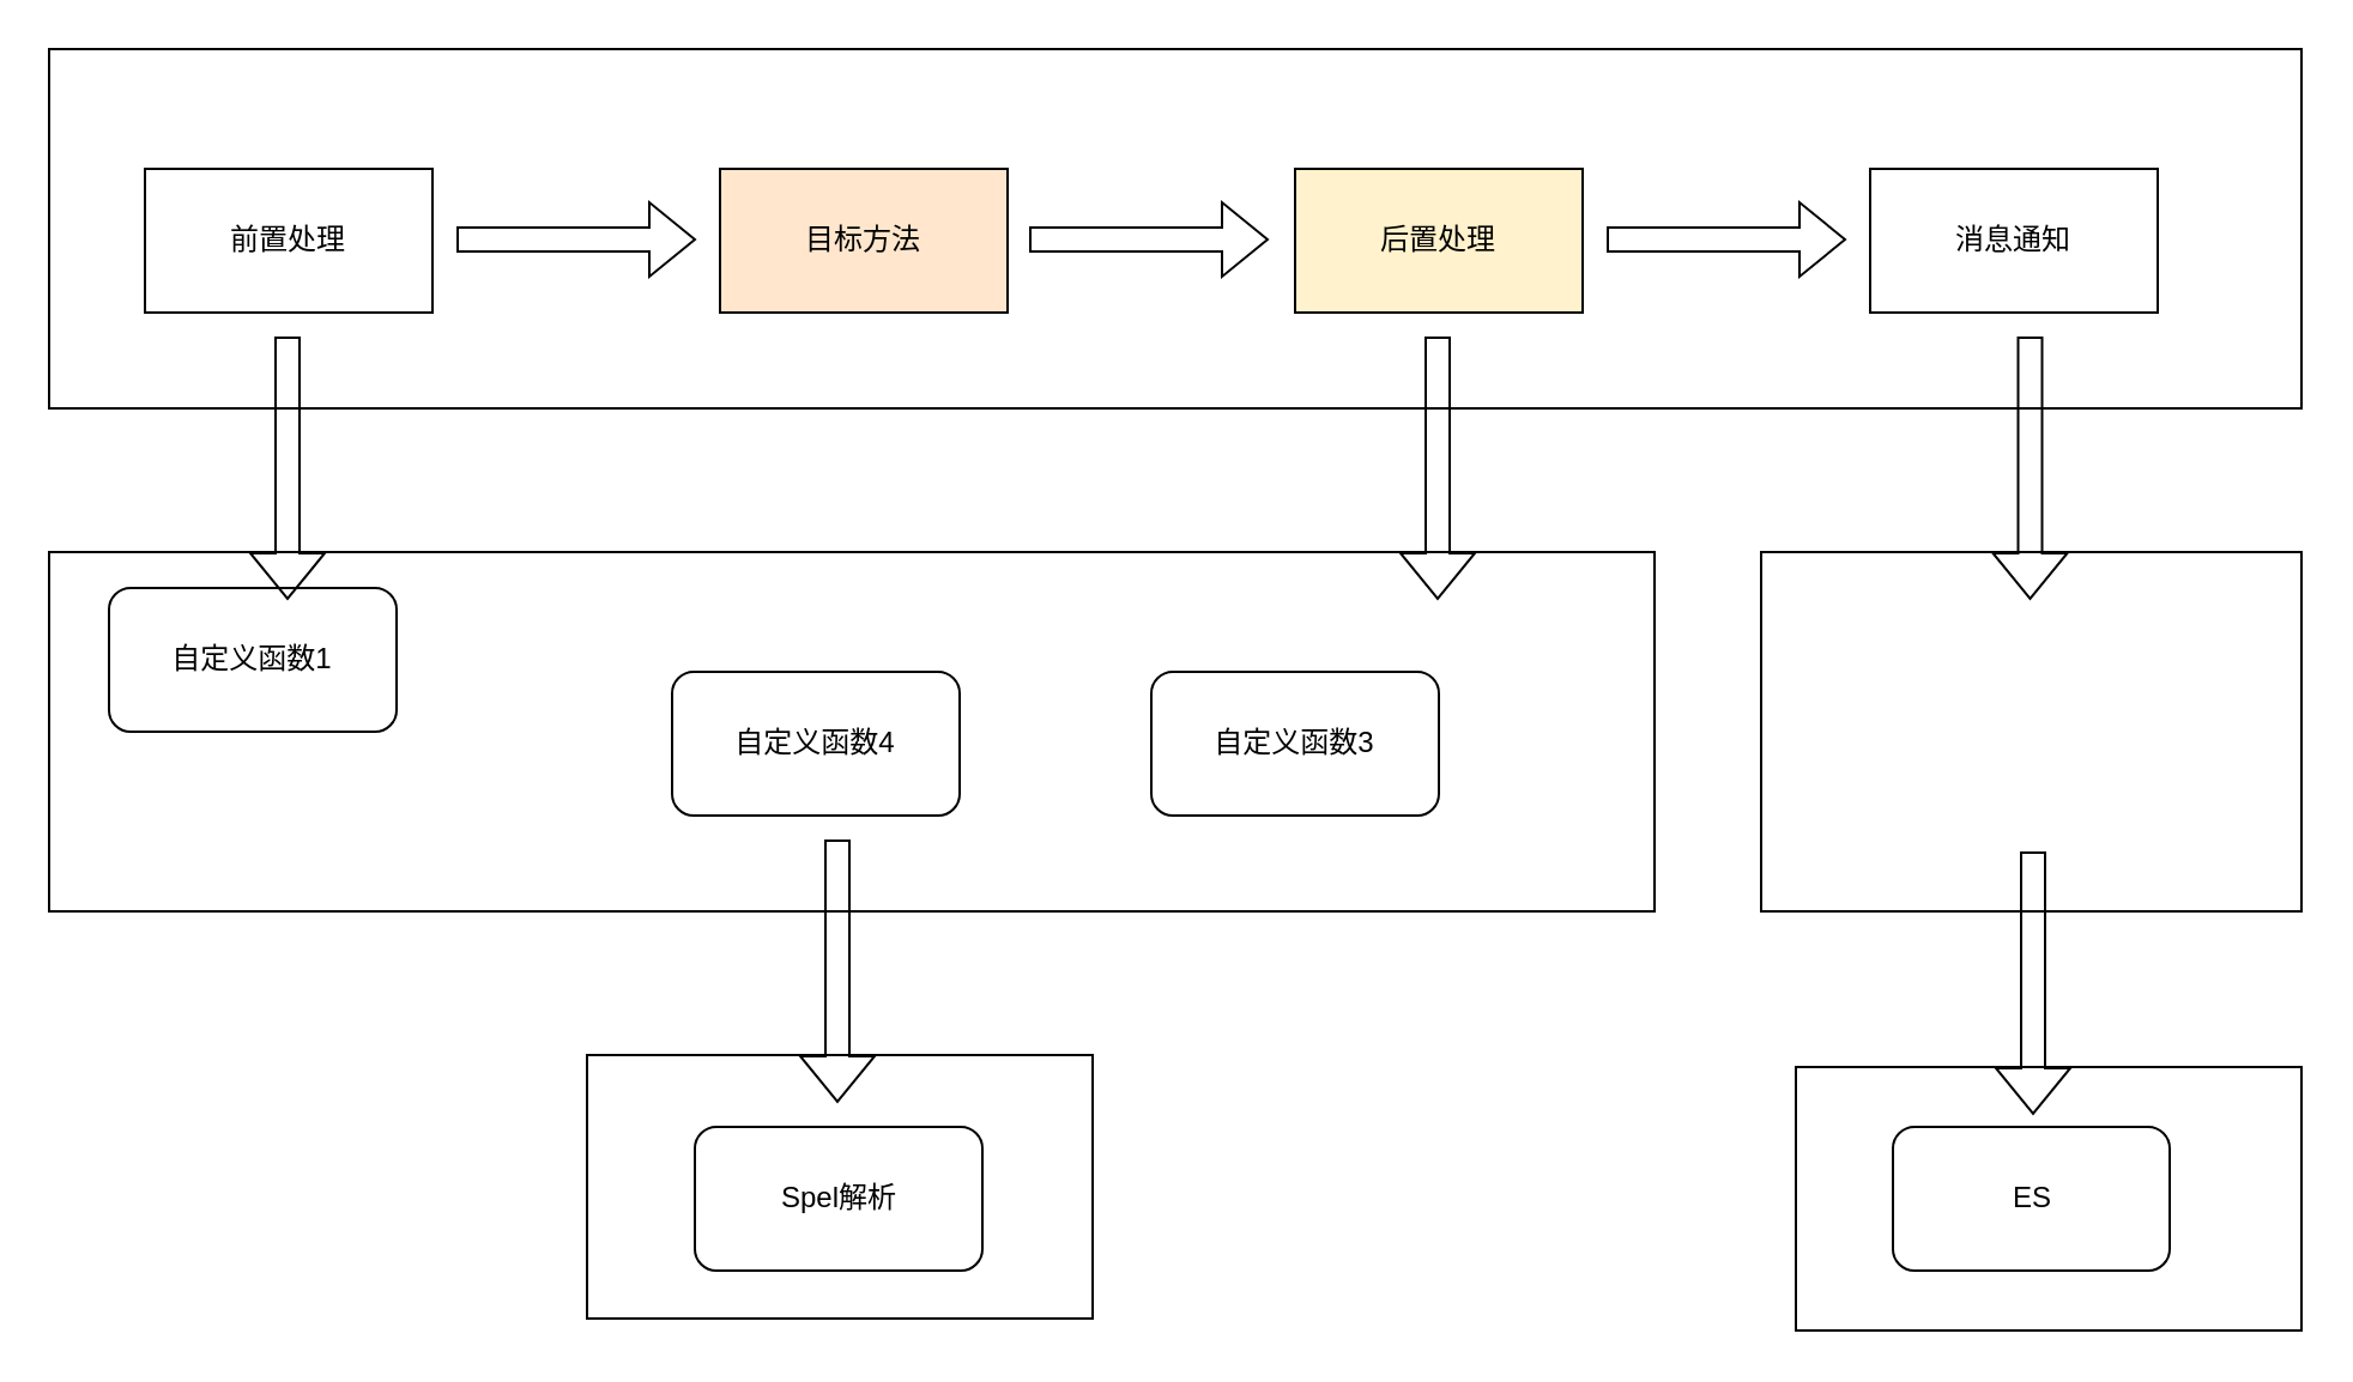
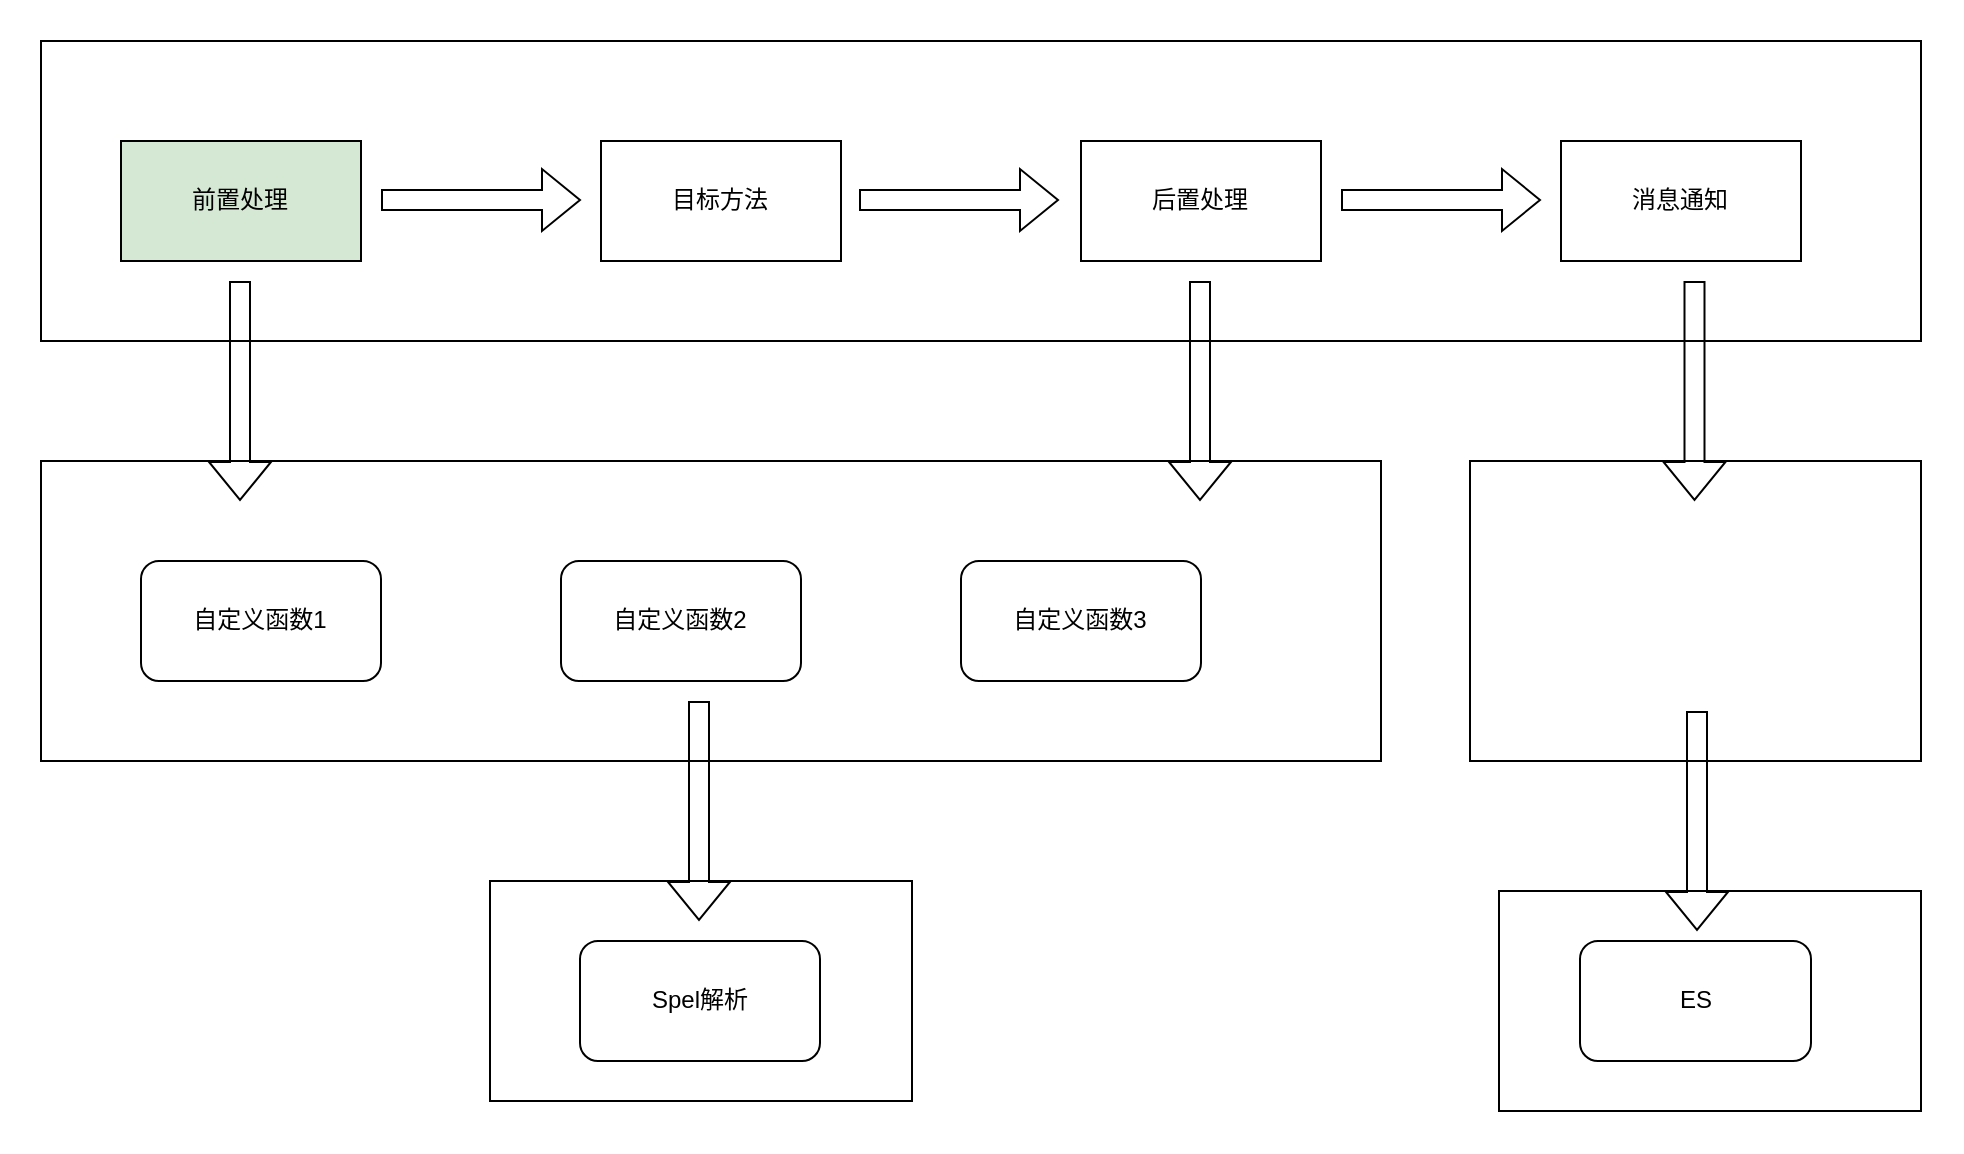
- <mxCell id="4" value="前置处理" style="rounded=0;whiteSpace=wrap;html=1;" vertex="1" parent="1"><mxGeometry x="60" y="70" width="120" height="60" as="geometry" /></mxCell>
+ <mxCell id="4" value="前置处理" style="rounded=0;whiteSpace=wrap;html=1;fillColor=#d5e8d4;" vertex="1" parent="1"><mxGeometry x="60" y="70" width="120" height="60" as="geometry" /></mxCell>
- <mxCell id="5" value="目标方法" style="rounded=0;whiteSpace=wrap;html=1;fillColor=#ffe6cc;" vertex="1" parent="1"><mxGeometry x="300" y="70" width="120" height="60" as="geometry" /></mxCell>
+ <mxCell id="5" value="目标方法" style="rounded=0;whiteSpace=wrap;html=1;" vertex="1" parent="1"><mxGeometry x="300" y="70" width="120" height="60" as="geometry" /></mxCell>
- <mxCell id="6" value="后置处理" style="rounded=0;whiteSpace=wrap;html=1;fillColor=#fff2cc;" vertex="1" parent="1"><mxGeometry x="540" y="70" width="120" height="60" as="geometry" /></mxCell>
+ <mxCell id="6" value="后置处理" style="rounded=0;whiteSpace=wrap;html=1;" vertex="1" parent="1"><mxGeometry x="540" y="70" width="120" height="60" as="geometry" /></mxCell>
- <mxCell id="8" value="自定义函数1" style="rounded=1;whiteSpace=wrap;html=1;" vertex="1" parent="1"><mxGeometry x="45" y="245" width="120" height="60" as="geometry" /></mxCell>
+ <mxCell id="8" value="自定义函数1" style="rounded=1;whiteSpace=wrap;html=1;" vertex="1" parent="1"><mxGeometry x="70" y="280" width="120" height="60" as="geometry" /></mxCell>
- <mxCell id="9" value="自定义函数4" style="rounded=1;whiteSpace=wrap;html=1;" vertex="1" parent="1"><mxGeometry x="280" y="280" width="120" height="60" as="geometry" /></mxCell>
+ <mxCell id="9" value="自定义函数2" style="rounded=1;whiteSpace=wrap;html=1;" vertex="1" parent="1"><mxGeometry x="280" y="280" width="120" height="60" as="geometry" /></mxCell>
